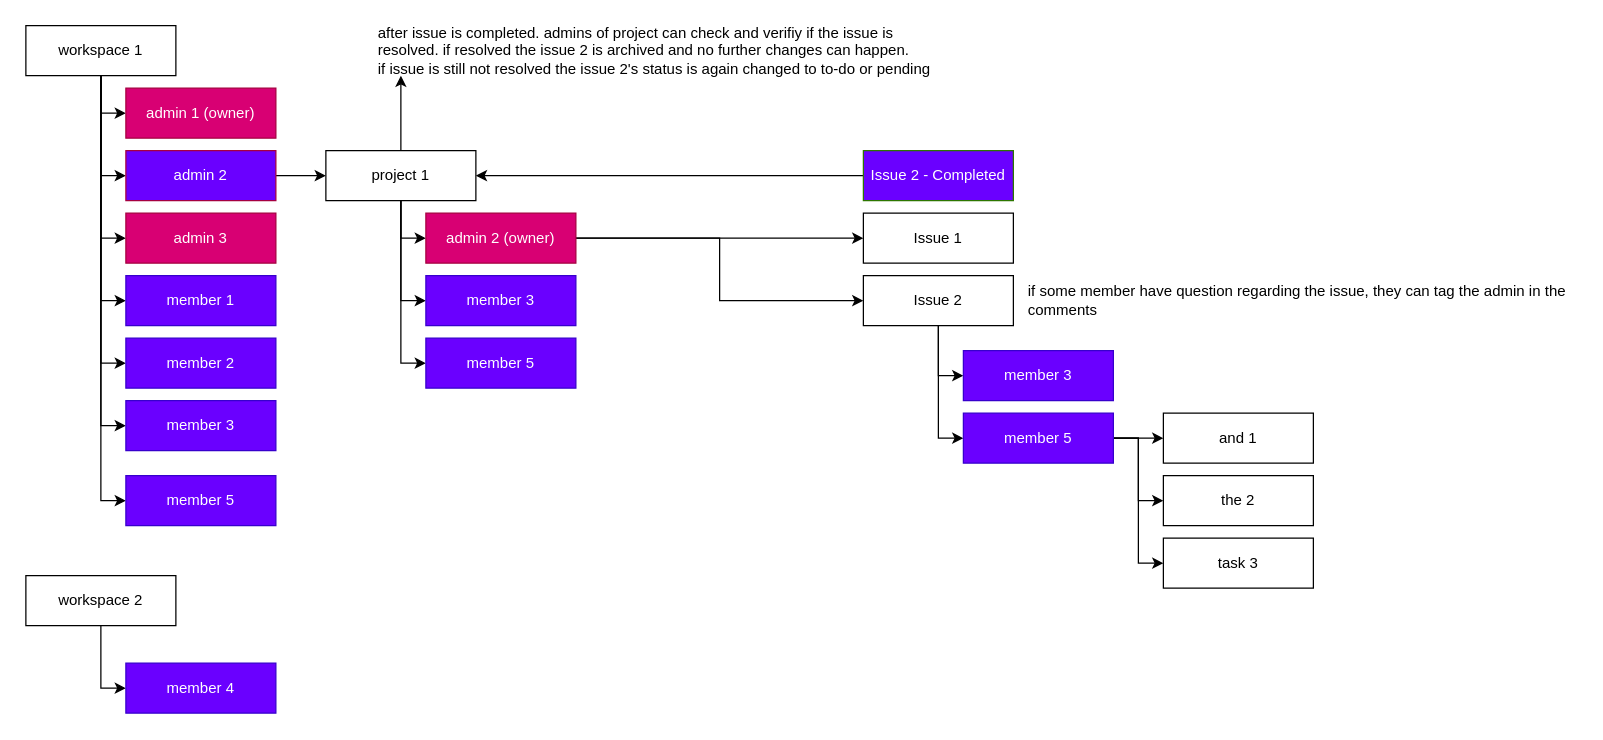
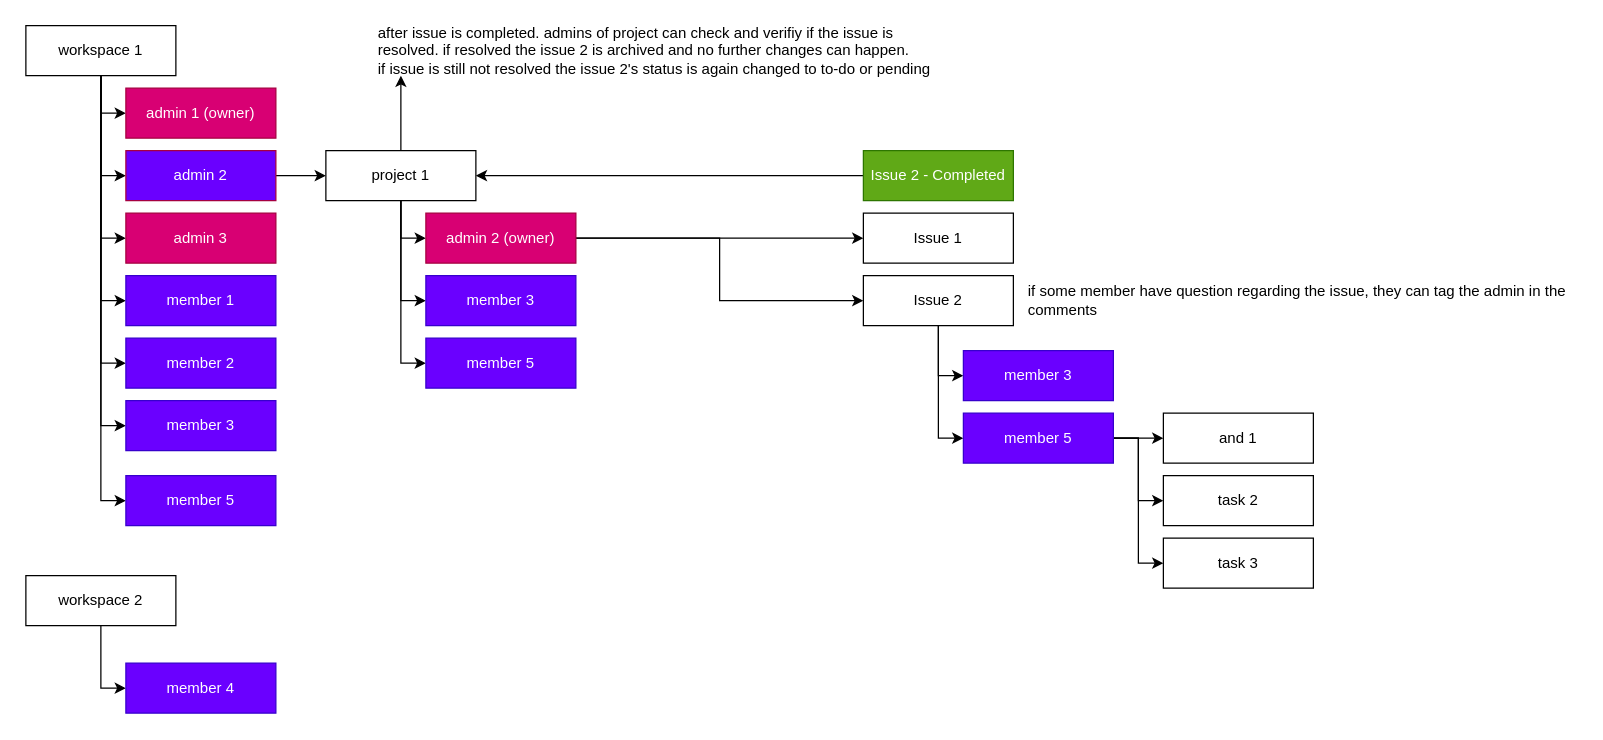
- <mxCell id="44" value="Issue 2 - Completed" style="rounded=0;whiteSpace=wrap;html=1;fillColor=#6a00ff;fontColor=#ffffff;strokeColor=#2D7600;" parent="1" vertex="1"><mxGeometry x="690" y="120" width="120" height="40" as="geometry" /></mxCell>
+ <mxCell id="44" value="Issue 2 - Completed" style="rounded=0;whiteSpace=wrap;html=1;fillColor=#60a917;fontColor=#ffffff;strokeColor=#2D7600;" parent="1" vertex="1"><mxGeometry x="690" y="120" width="120" height="40" as="geometry" /></mxCell>
- <mxCell id="41" value="the 2" style="rounded=0;whiteSpace=wrap;html=1;" parent="1" vertex="1"><mxGeometry x="930" y="380" width="120" height="40" as="geometry" /></mxCell>
+ <mxCell id="41" value="task 2" style="rounded=0;whiteSpace=wrap;html=1;" parent="1" vertex="1"><mxGeometry x="930" y="380" width="120" height="40" as="geometry" /></mxCell>
